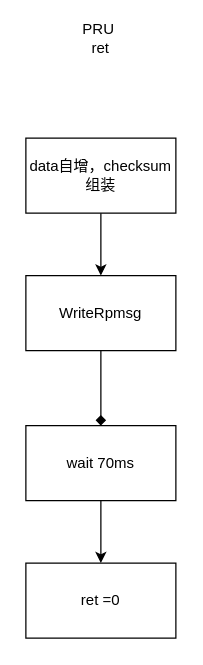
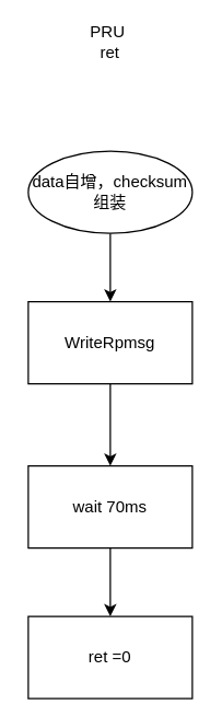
- <mxCell id="4" value="data自增，checksum组装" style="rounded=0;whiteSpace=wrap;html=1;" vertex="1" parent="1"><mxGeometry x="20" y="110" width="120" height="60" as="geometry" /></mxCell>
+ <mxCell id="4" value="data自增，checksum组装" style="ellipse;whiteSpace=wrap;html=1;" vertex="1" parent="1"><mxGeometry x="20" y="110" width="120" height="60" as="geometry" /></mxCell>
- <mxCell id="5" style="edgeStyle=orthogonalEdgeStyle;rounded=0;orthogonalLoop=1;jettySize=auto;html=1;exitX=0.5;exitY=1;exitDx=0;exitDy=0;entryX=0.5;entryY=0;entryDx=0;entryDy=0;endArrow=diamond;" edge="1" parent="1" source="6" target="8"><mxGeometry relative="1" as="geometry"><mxPoint x="80" y="330" as="targetPoint" /></mxGeometry></mxCell>
+ <mxCell id="5" style="edgeStyle=orthogonalEdgeStyle;rounded=0;orthogonalLoop=1;jettySize=auto;html=1;exitX=0.5;exitY=1;exitDx=0;exitDy=0;entryX=0.5;entryY=0;entryDx=0;entryDy=0;" edge="1" parent="1" source="6" target="8"><mxGeometry relative="1" as="geometry"><mxPoint x="80" y="330" as="targetPoint" /></mxGeometry></mxCell>
